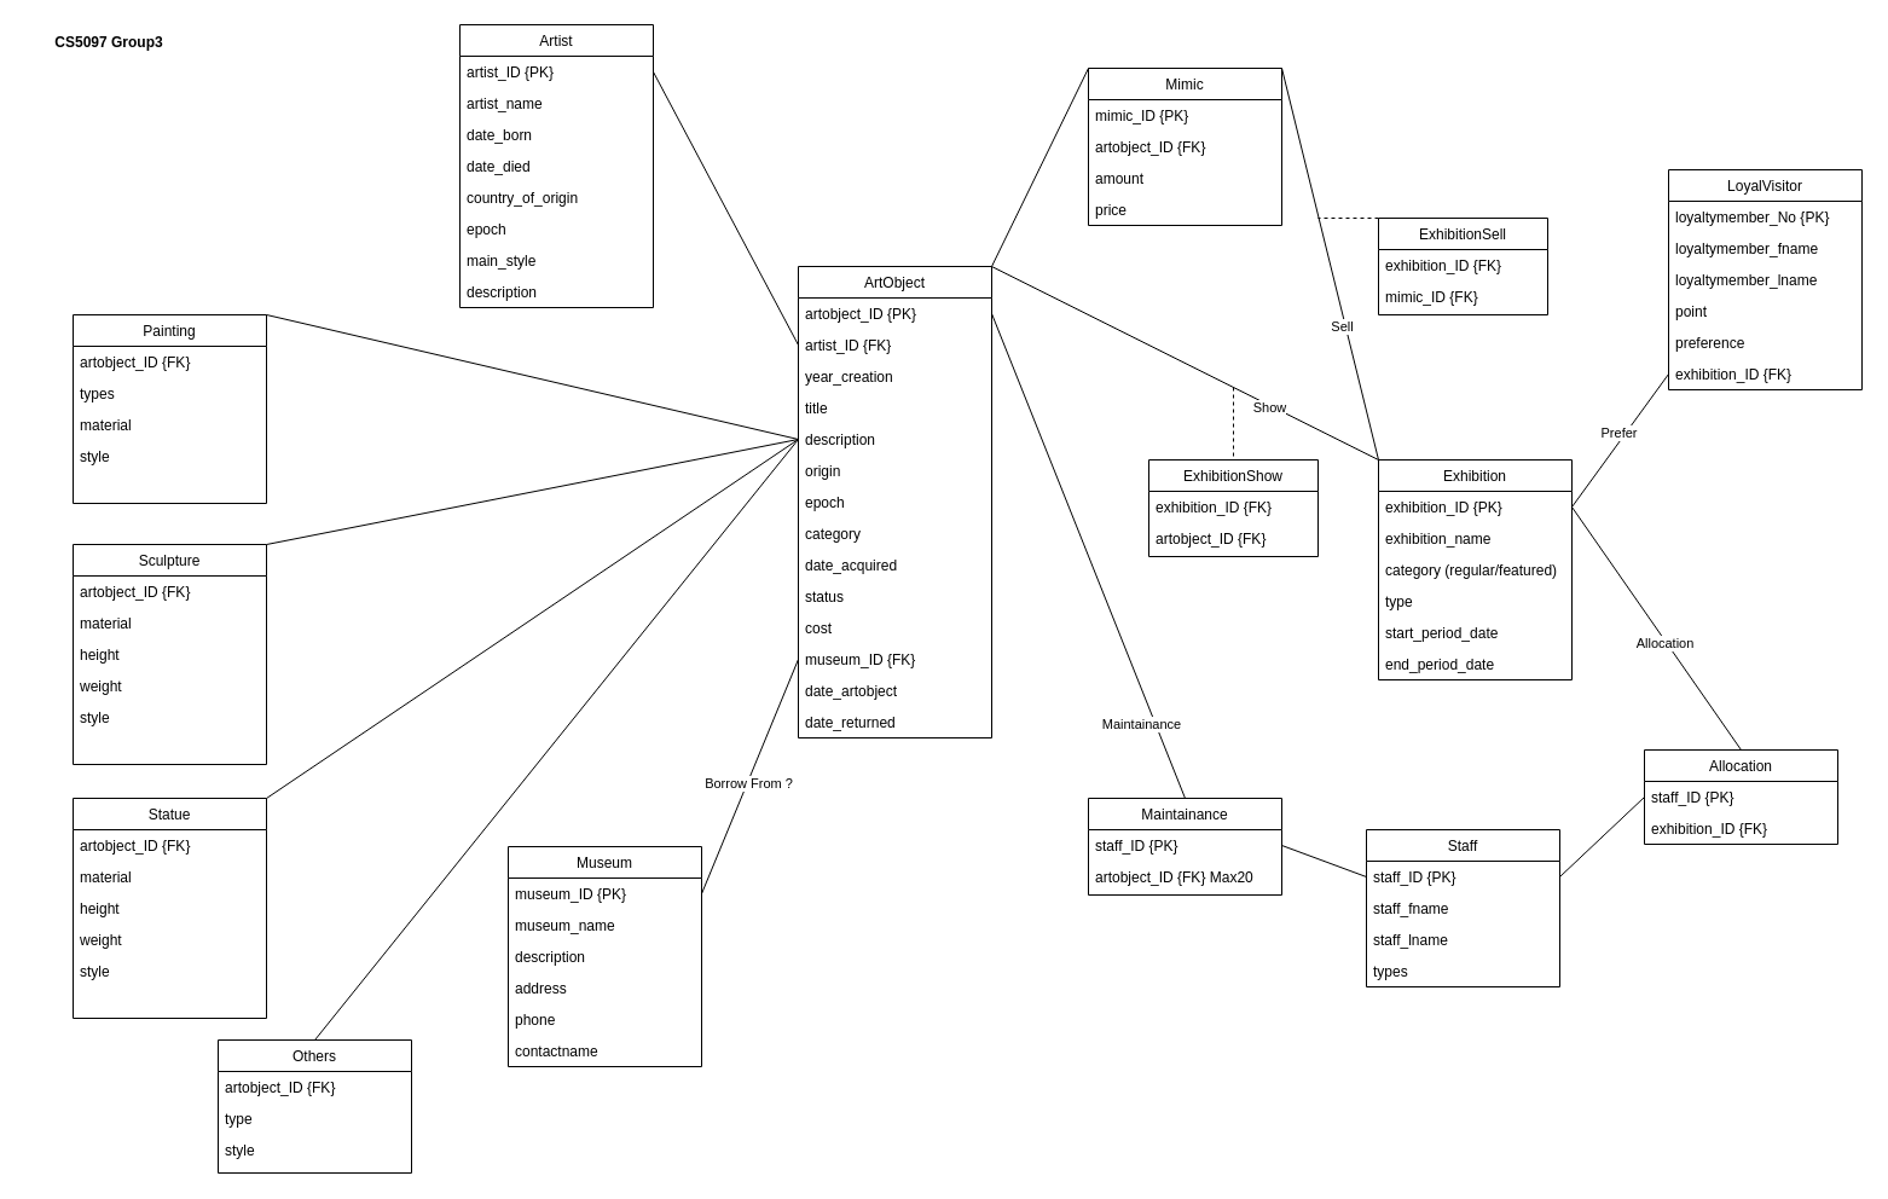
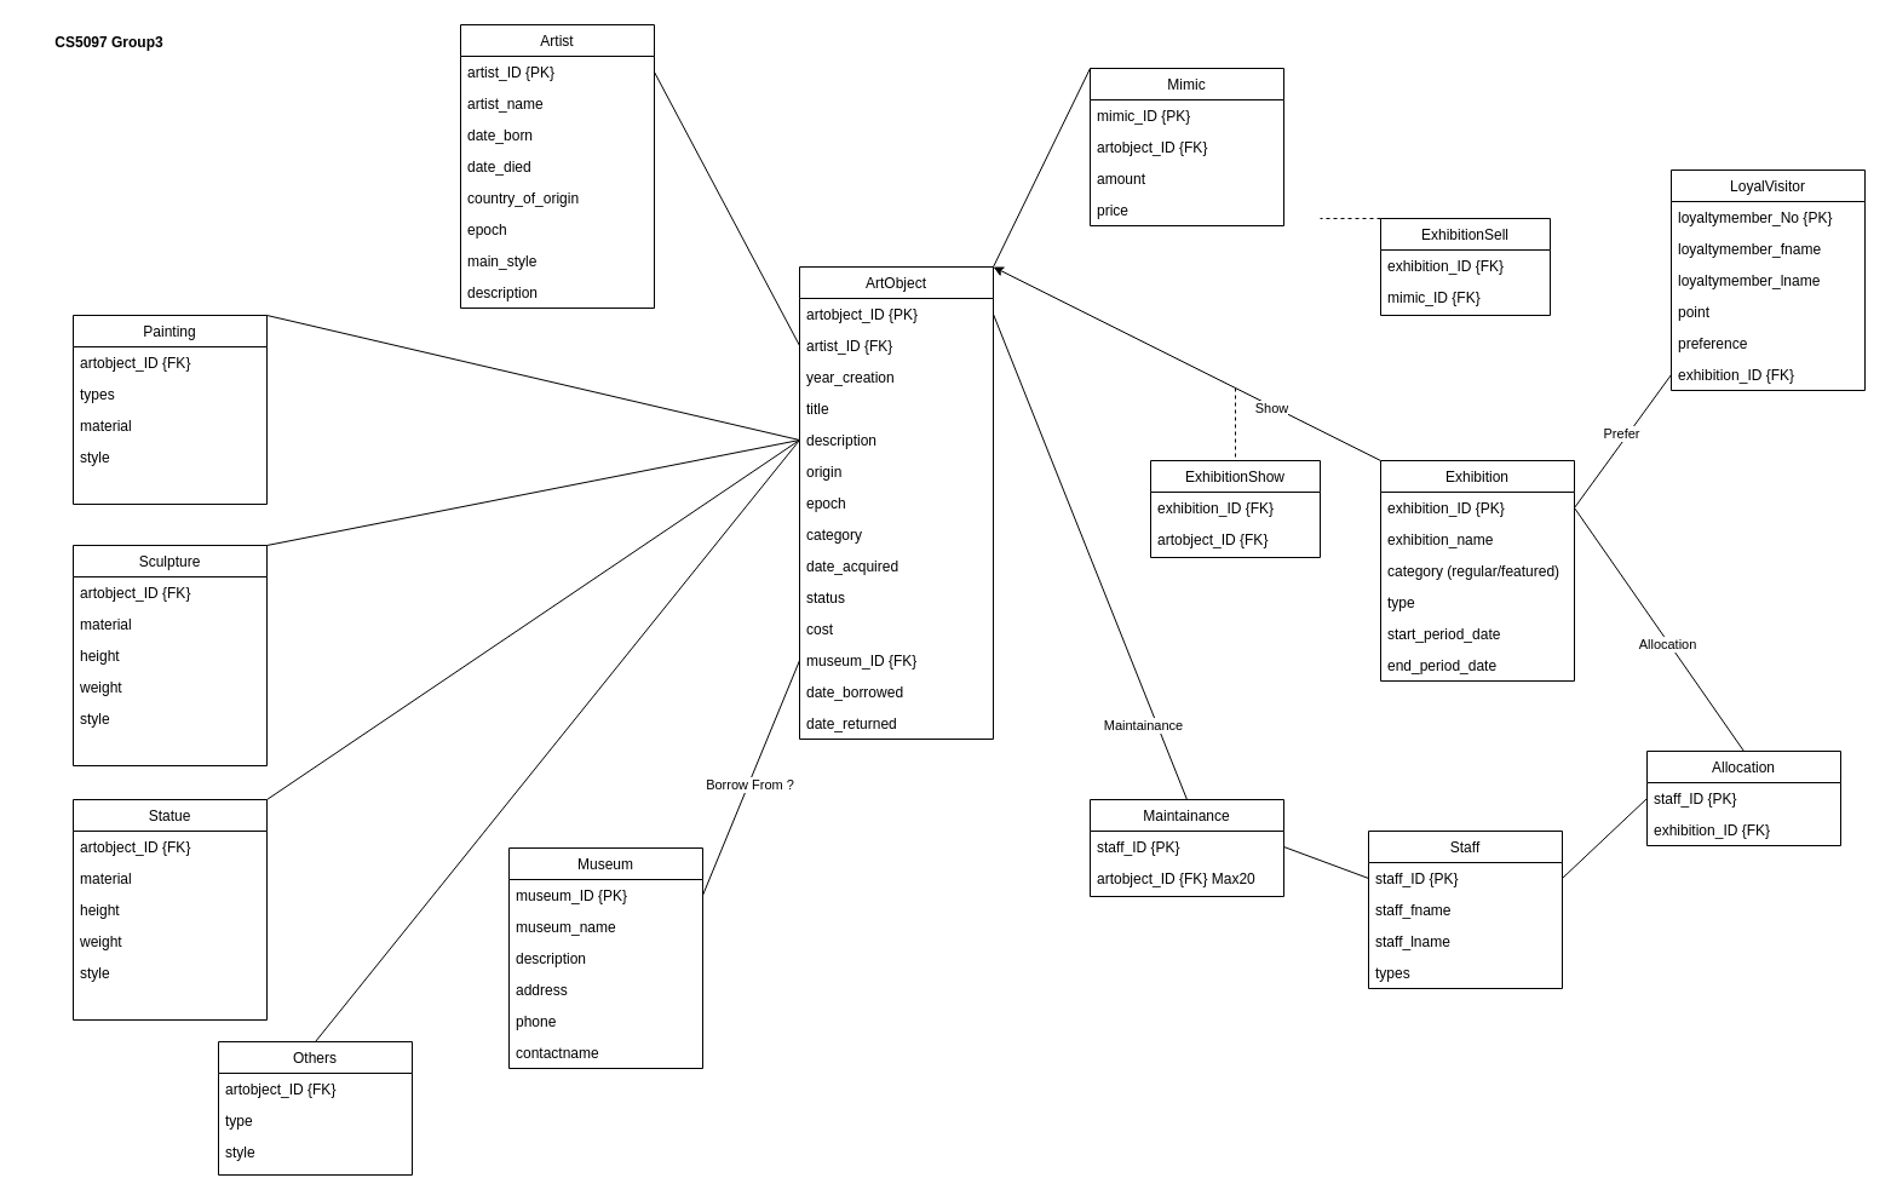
- <mxCell id="107" value="" style="endArrow=none;html=1;rounded=0;exitX=0;exitY=0;exitDx=0;exitDy=0;entryX=1;entryY=0;entryDx=0;entryDy=0;" edge="1" parent="1" source="61" target="68"><mxGeometry width="50" height="50" relative="1" as="geometry"><mxPoint x="1130" y="630" as="sourcePoint" /><mxPoint x="630" y="69" as="targetPoint" /></mxGeometry></mxCell>
- <mxCell id="108" value="Sell" style="edgeLabel;html=1;align=center;verticalAlign=middle;resizable=0;points=[];" vertex="1" connectable="0" parent="107"><mxGeometry x="-0.402" y="-1" relative="1" as="geometry"><mxPoint x="-7" y="-13" as="offset" /></mxGeometry></mxCell>
- <mxCell id="98" value="" style="endArrow=none;html=1;rounded=0;exitX=0;exitY=0;exitDx=0;exitDy=0;entryX=1;entryY=0;entryDx=0;entryDy=0;" edge="1" parent="1" source="61" target="9"><mxGeometry width="50" height="50" relative="1" as="geometry"><mxPoint x="1091" y="255" as="sourcePoint" /><mxPoint x="630" y="69" as="targetPoint" /></mxGeometry></mxCell>
+ <mxCell id="98" value="" style="endArrow=classic;html=1;rounded=0;exitX=0;exitY=0;exitDx=0;exitDy=0;entryX=1;entryY=0;entryDx=0;entryDy=0;" edge="1" parent="1" source="61" target="9"><mxGeometry width="50" height="50" relative="1" as="geometry"><mxPoint x="1091" y="255" as="sourcePoint" /><mxPoint x="630" y="69" as="targetPoint" /></mxGeometry></mxCell>
- <mxCell id="22" value="date_artobject" style="text;align=left;verticalAlign=top;spacingLeft=4;spacingRight=4;overflow=hidden;rotatable=0;points=[[0,0.5],[1,0.5]];portConstraint=eastwest;" vertex="1" parent="9"><mxGeometry y="338" width="160" height="26" as="geometry" /></mxCell>
+ <mxCell id="22" value="date_borrowed" style="text;align=left;verticalAlign=top;spacingLeft=4;spacingRight=4;overflow=hidden;rotatable=0;points=[[0,0.5],[1,0.5]];portConstraint=eastwest;" vertex="1" parent="9"><mxGeometry y="338" width="160" height="26" as="geometry" /></mxCell>
